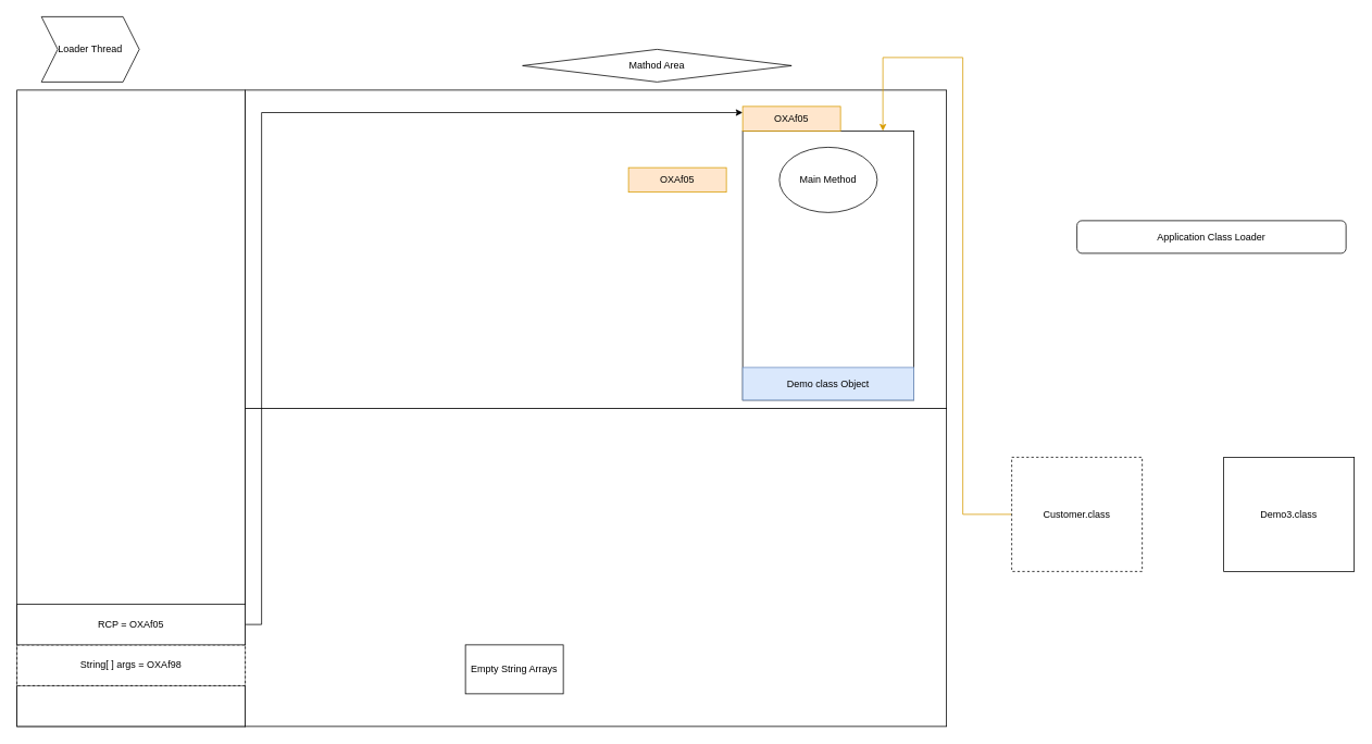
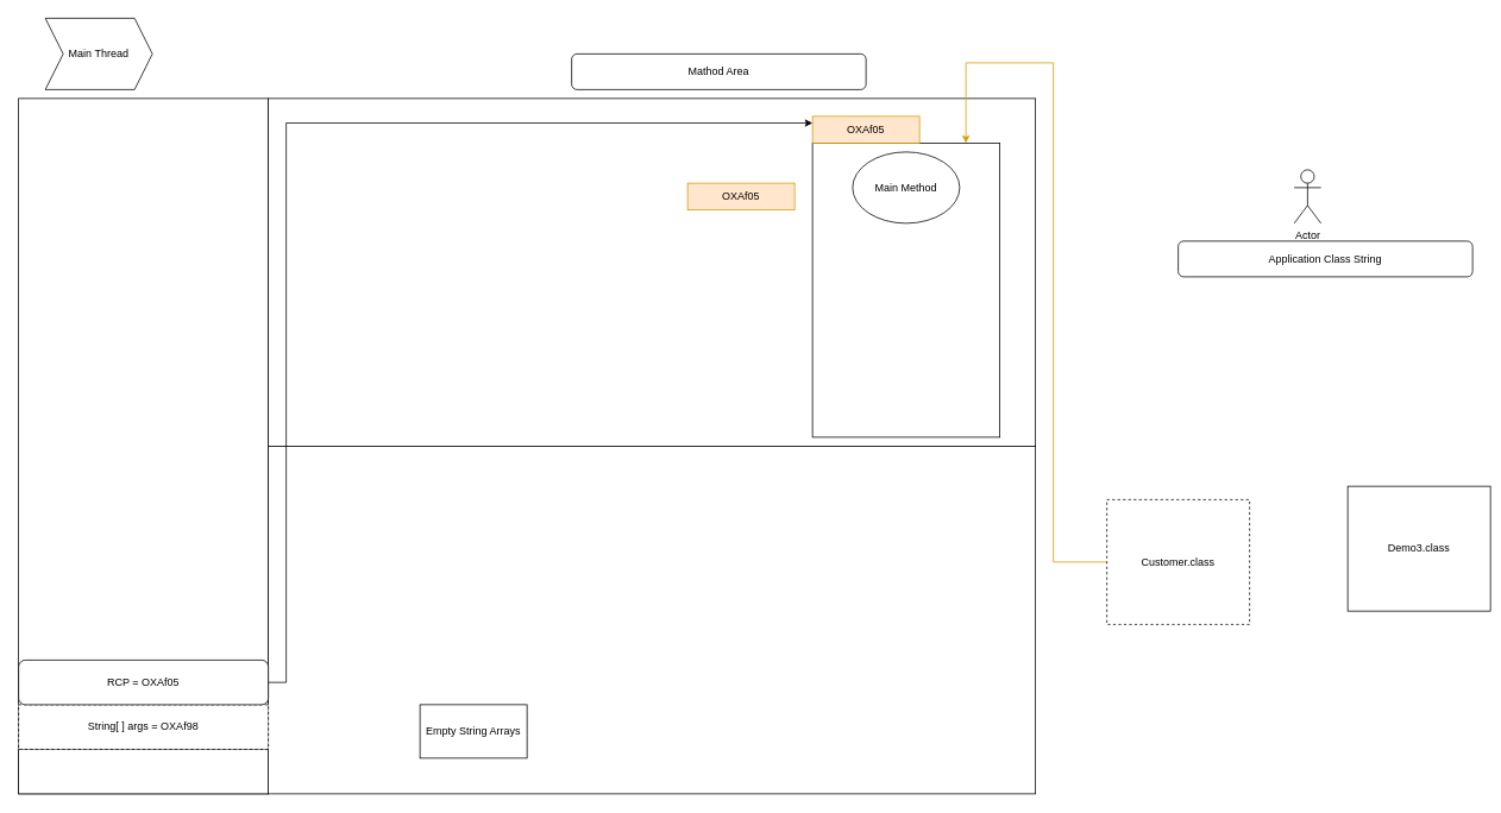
- <mxCell id="5" value="Loader Thread" style="shape=step;perimeter=stepPerimeter;whiteSpace=wrap;html=1;fixedSize=1;" vertex="1" parent="1"><mxGeometry x="50" y="20" width="120" height="80" as="geometry" /></mxCell>
+ <mxCell id="5" value="Main Thread" style="shape=step;perimeter=stepPerimeter;whiteSpace=wrap;html=1;fixedSize=1;" vertex="1" parent="1"><mxGeometry x="50" y="20" width="120" height="80" as="geometry" /></mxCell>
- <mxCell id="6" value="Mathod Area" style="rhombus;whiteSpace=wrap;html=1;" vertex="1" parent="1"><mxGeometry x="640" y="60" width="330" height="40" as="geometry" /></mxCell>
+ <mxCell id="6" value="Mathod Area" style="rounded=1;whiteSpace=wrap;html=1;" vertex="1" parent="1"><mxGeometry x="640" y="60" width="330" height="40" as="geometry" /></mxCell>
- <mxCell id="14" value="Main Method" style="ellipse;whiteSpace=wrap;html=1;" vertex="1" parent="1"><mxGeometry x="955" y="180" width="120" height="80" as="geometry" /></mxCell>
+ <mxCell id="14" value="Main Method" style="ellipse;whiteSpace=wrap;html=1;" vertex="1" parent="1"><mxGeometry x="955" y="170" width="120" height="80" as="geometry" /></mxCell>
+ <mxCell id="10" value="Actor" style="shape=umlActor;verticalLabelPosition=bottom;verticalAlign=top;html=1;outlineConnect=0;" vertex="1" parent="1"><mxGeometry x="1450" y="190" width="30" height="60" as="geometry" /></mxCell>
- <mxCell id="11" value="Application Class Loader" style="rounded=1;whiteSpace=wrap;html=1;" vertex="1" parent="1"><mxGeometry x="1320" y="270" width="330" height="40" as="geometry" /></mxCell>
+ <mxCell id="11" value="Application Class String" style="rounded=1;whiteSpace=wrap;html=1;" vertex="1" parent="1"><mxGeometry x="1320" y="270" width="330" height="40" as="geometry" /></mxCell>
- <mxCell id="13" value="Demo class Object" style="rounded=0;whiteSpace=wrap;html=1;fillColor=#dae8fc;strokeColor=#6c8ebf;" vertex="1" parent="1"><mxGeometry x="910" y="450" width="210" height="40" as="geometry" /></mxCell>
- <mxCell id="9" value="Demo3.class" style="rounded=0;whiteSpace=wrap;html=1;" vertex="1" parent="1"><mxGeometry x="1500" y="560" width="160" height="140" as="geometry" /></mxCell>
+ <mxCell id="9" value="Demo3.class" style="rounded=0;whiteSpace=wrap;html=1;" vertex="1" parent="1"><mxGeometry x="1510" y="545" width="160" height="140" as="geometry" /></mxCell>
- <mxCell id="19" value="RCP = OXAf05" style="rounded=0;whiteSpace=wrap;html=1;" vertex="1" parent="1"><mxGeometry x="20" y="740" width="280" height="50" as="geometry" /></mxCell>
+ <mxCell id="19" value="RCP = OXAf05" style="whiteSpace=wrap;html=1;rounded=1;" vertex="1" parent="1"><mxGeometry x="20" y="740" width="280" height="50" as="geometry" /></mxCell>
- <mxCell id="21" value="Empty String Arrays" style="rounded=0;whiteSpace=wrap;html=1;" vertex="1" parent="1"><mxGeometry x="570" y="790" width="120" height="60" as="geometry" /></mxCell>
+ <mxCell id="21" value="Empty String Arrays" style="rounded=0;whiteSpace=wrap;html=1;" vertex="1" parent="1"><mxGeometry x="470" y="790" width="120" height="60" as="geometry" /></mxCell>
